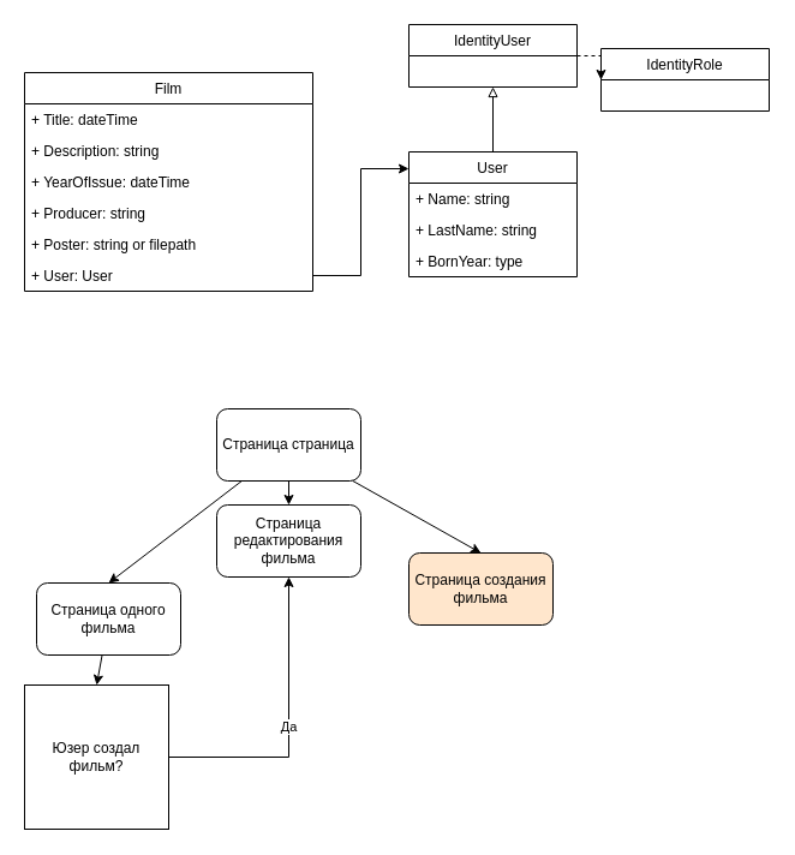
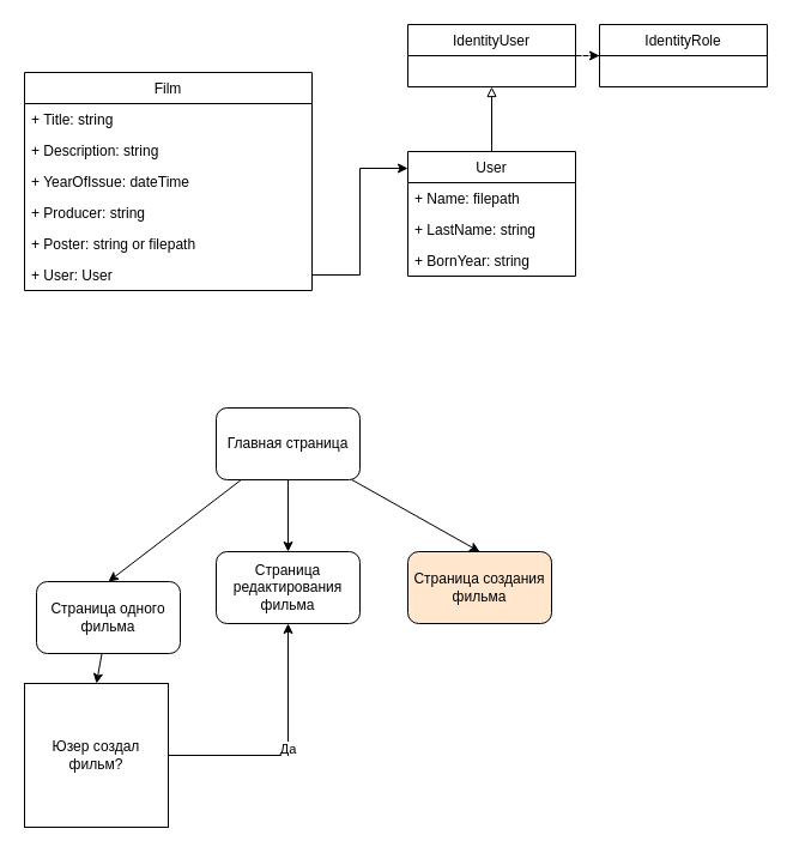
- <mxCell id="17" value="IdentityRole" style="swimlane;fontStyle=0;childLayout=stackLayout;horizontal=1;startSize=26;fillColor=none;horizontalStack=0;resizeParent=1;resizeParentMax=0;resizeLast=0;collapsible=1;marginBottom=0;" parent="1" vertex="1"><mxGeometry x="500" y="40" width="140" height="52" as="geometry" /></mxCell>
+ <mxCell id="17" value="IdentityRole" style="swimlane;fontStyle=0;childLayout=stackLayout;horizontal=1;startSize=26;fillColor=none;horizontalStack=0;resizeParent=1;resizeParentMax=0;resizeLast=0;collapsible=1;marginBottom=0;" parent="1" vertex="1"><mxGeometry x="500" y="20" width="140" height="52" as="geometry" /></mxCell>
- <mxCell id="3" value="+ Title: dateTime " style="text;strokeColor=none;fillColor=none;align=left;verticalAlign=top;spacingLeft=4;spacingRight=4;overflow=hidden;rotatable=0;points=[[0,0.5],[1,0.5]];portConstraint=eastwest;" parent="2" vertex="1"><mxGeometry y="26" width="240" height="26" as="geometry" /></mxCell>
+ <mxCell id="3" value="+ Title: string " style="text;strokeColor=none;fillColor=none;align=left;verticalAlign=top;spacingLeft=4;spacingRight=4;overflow=hidden;rotatable=0;points=[[0,0.5],[1,0.5]];portConstraint=eastwest;" parent="2" vertex="1"><mxGeometry y="26" width="240" height="26" as="geometry" /></mxCell>
- <mxCell id="11" value="+ Name: string" style="text;strokeColor=none;fillColor=none;align=left;verticalAlign=top;spacingLeft=4;spacingRight=4;overflow=hidden;rotatable=0;points=[[0,0.5],[1,0.5]];portConstraint=eastwest;" parent="10" vertex="1"><mxGeometry y="26" width="140" height="26" as="geometry" /></mxCell>
+ <mxCell id="11" value="+ Name: filepath" style="text;strokeColor=none;fillColor=none;align=left;verticalAlign=top;spacingLeft=4;spacingRight=4;overflow=hidden;rotatable=0;points=[[0,0.5],[1,0.5]];portConstraint=eastwest;" parent="10" vertex="1"><mxGeometry y="26" width="140" height="26" as="geometry" /></mxCell>
- <mxCell id="13" value="+ BornYear: type" style="text;strokeColor=none;fillColor=none;align=left;verticalAlign=top;spacingLeft=4;spacingRight=4;overflow=hidden;rotatable=0;points=[[0,0.5],[1,0.5]];portConstraint=eastwest;" parent="10" vertex="1"><mxGeometry y="78" width="140" height="26" as="geometry" /></mxCell>
+ <mxCell id="13" value="+ BornYear: string" style="text;strokeColor=none;fillColor=none;align=left;verticalAlign=top;spacingLeft=4;spacingRight=4;overflow=hidden;rotatable=0;points=[[0,0.5],[1,0.5]];portConstraint=eastwest;" parent="10" vertex="1"><mxGeometry y="78" width="140" height="26" as="geometry" /></mxCell>
- <mxCell id="21" value="Страница страница" style="rounded=1;whiteSpace=wrap;html=1;" vertex="1" parent="1"><mxGeometry x="180" y="340" width="120" height="60" as="geometry" /></mxCell>
+ <mxCell id="21" value="Главная страница" style="rounded=1;whiteSpace=wrap;html=1;" vertex="1" parent="1"><mxGeometry x="180" y="340" width="120" height="60" as="geometry" /></mxCell>
- <mxCell id="24" value="Страница редактирования фильма" style="rounded=1;whiteSpace=wrap;html=1;" vertex="1" parent="1"><mxGeometry x="180" y="420" width="120" height="60" as="geometry" /></mxCell>
+ <mxCell id="24" value="Страница редактирования фильма" style="rounded=1;whiteSpace=wrap;html=1;" vertex="1" parent="1"><mxGeometry x="180" y="460" width="120" height="60" as="geometry" /></mxCell>
